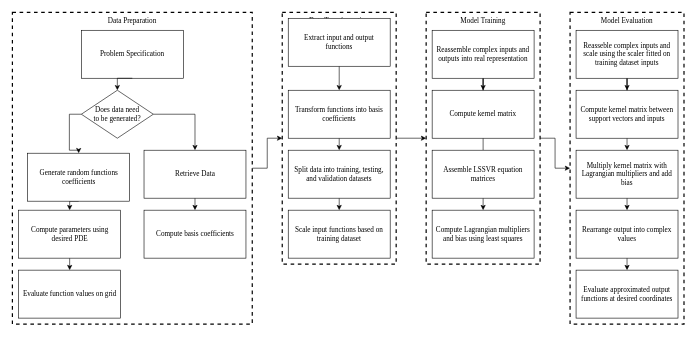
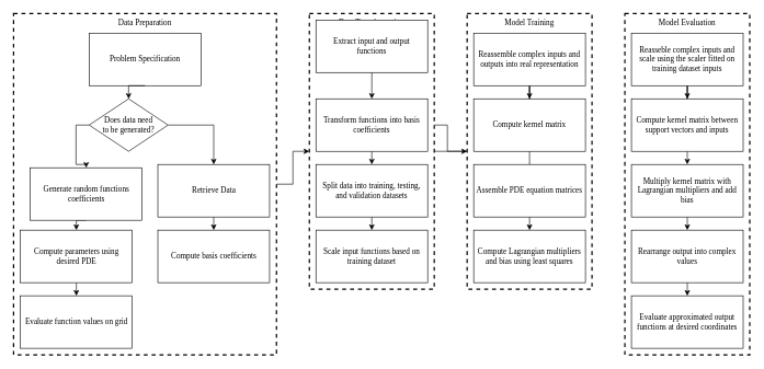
- <mxCell id="18" value="" style="edgeStyle=orthogonalEdgeStyle;rounded=0;orthogonalLoop=1;jettySize=auto;html=1;" edge="1" parent="1" source="29" target="38"><mxGeometry relative="1" as="geometry"><mxPoint x="670" y="240" as="sourcePoint" /><mxPoint x="720" y="240" as="targetPoint" /></mxGeometry></mxCell>
+ <mxCell id="18" value="" style="edgeStyle=orthogonalEdgeStyle;rounded=0;orthogonalLoop=1;jettySize=auto;html=1;" edge="1" parent="1" source="29" target="25"><mxGeometry relative="1" as="geometry"><mxPoint x="670" y="240" as="sourcePoint" /><mxPoint x="720" y="240" as="targetPoint" /></mxGeometry></mxCell>
- <mxCell id="33" value="Assemble LSSVR equation matrices" style="rounded=0;whiteSpace=wrap;html=1;absoluteArcSize=1;arcSize=14;strokeWidth=1;fontFamily=Times New Roman;fontSize=12;spacing=5;" vertex="1" parent="28"><mxGeometry x="10" y="230" width="170" height="80" as="geometry" /></mxCell>
+ <mxCell id="33" value="Assemble PDE equation matrices" style="rounded=0;whiteSpace=wrap;html=1;absoluteArcSize=1;arcSize=14;strokeWidth=1;fontFamily=Times New Roman;fontSize=12;spacing=5;" vertex="1" parent="28"><mxGeometry x="10" y="230" width="170" height="80" as="geometry" /></mxCell>
